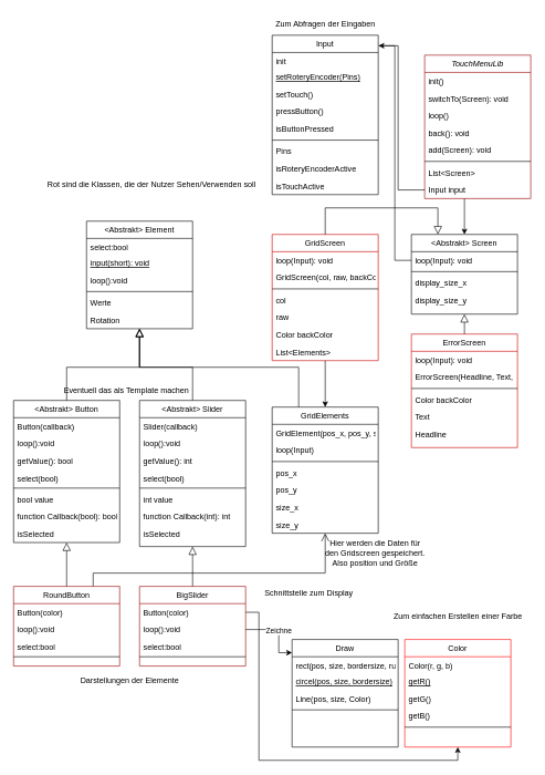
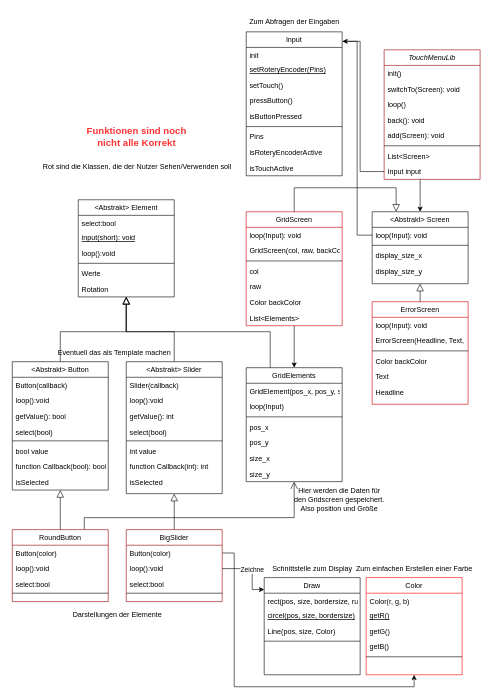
+ <mxCell id="83" value="&lt;b&gt;&lt;font style=&quot;font-size: 16px;&quot; color=&quot;#ff3333&quot;&gt;Funktionen sind noch nicht alle Korrekt&lt;/font&gt;&lt;/b&gt;" style="text;html=1;strokeColor=none;fillColor=none;align=center;verticalAlign=middle;whiteSpace=wrap;rounded=0;" vertex="1" parent="1"><mxGeometry x="135" y="212" width="185" height="30" as="geometry" /></mxCell>
- <mxCell id="109" value="Schnittstelle zum Display" style="text;html=1;align=center;verticalAlign=middle;resizable=0;points=[];autosize=1;strokeColor=none;fillColor=none;" vertex="1" parent="1"><mxGeometry x="400" y="877" width="130" height="30" as="geometry" /></mxCell>
+ <mxCell id="109" value="Schnittstelle zum Display" style="text;html=1;align=center;verticalAlign=middle;resizable=0;points=[];autosize=1;strokeColor=none;fillColor=none;" vertex="1" parent="1"><mxGeometry x="455" y="932" width="130" height="30" as="geometry" /></mxCell>
- <mxCell id="110" value="Zum einfachen Erstellen einer Farbe" style="text;html=1;align=center;verticalAlign=middle;resizable=0;points=[];autosize=1;strokeColor=none;fillColor=none;" vertex="1" parent="1"><mxGeometry x="600" y="912" width="180" height="30" as="geometry" /></mxCell>
+ <mxCell id="110" value="Zum einfachen Erstellen einer Farbe" style="text;html=1;align=center;verticalAlign=middle;resizable=0;points=[];autosize=1;strokeColor=none;fillColor=none;" vertex="1" parent="1"><mxGeometry x="600" y="932" width="180" height="30" as="geometry" /></mxCell>
